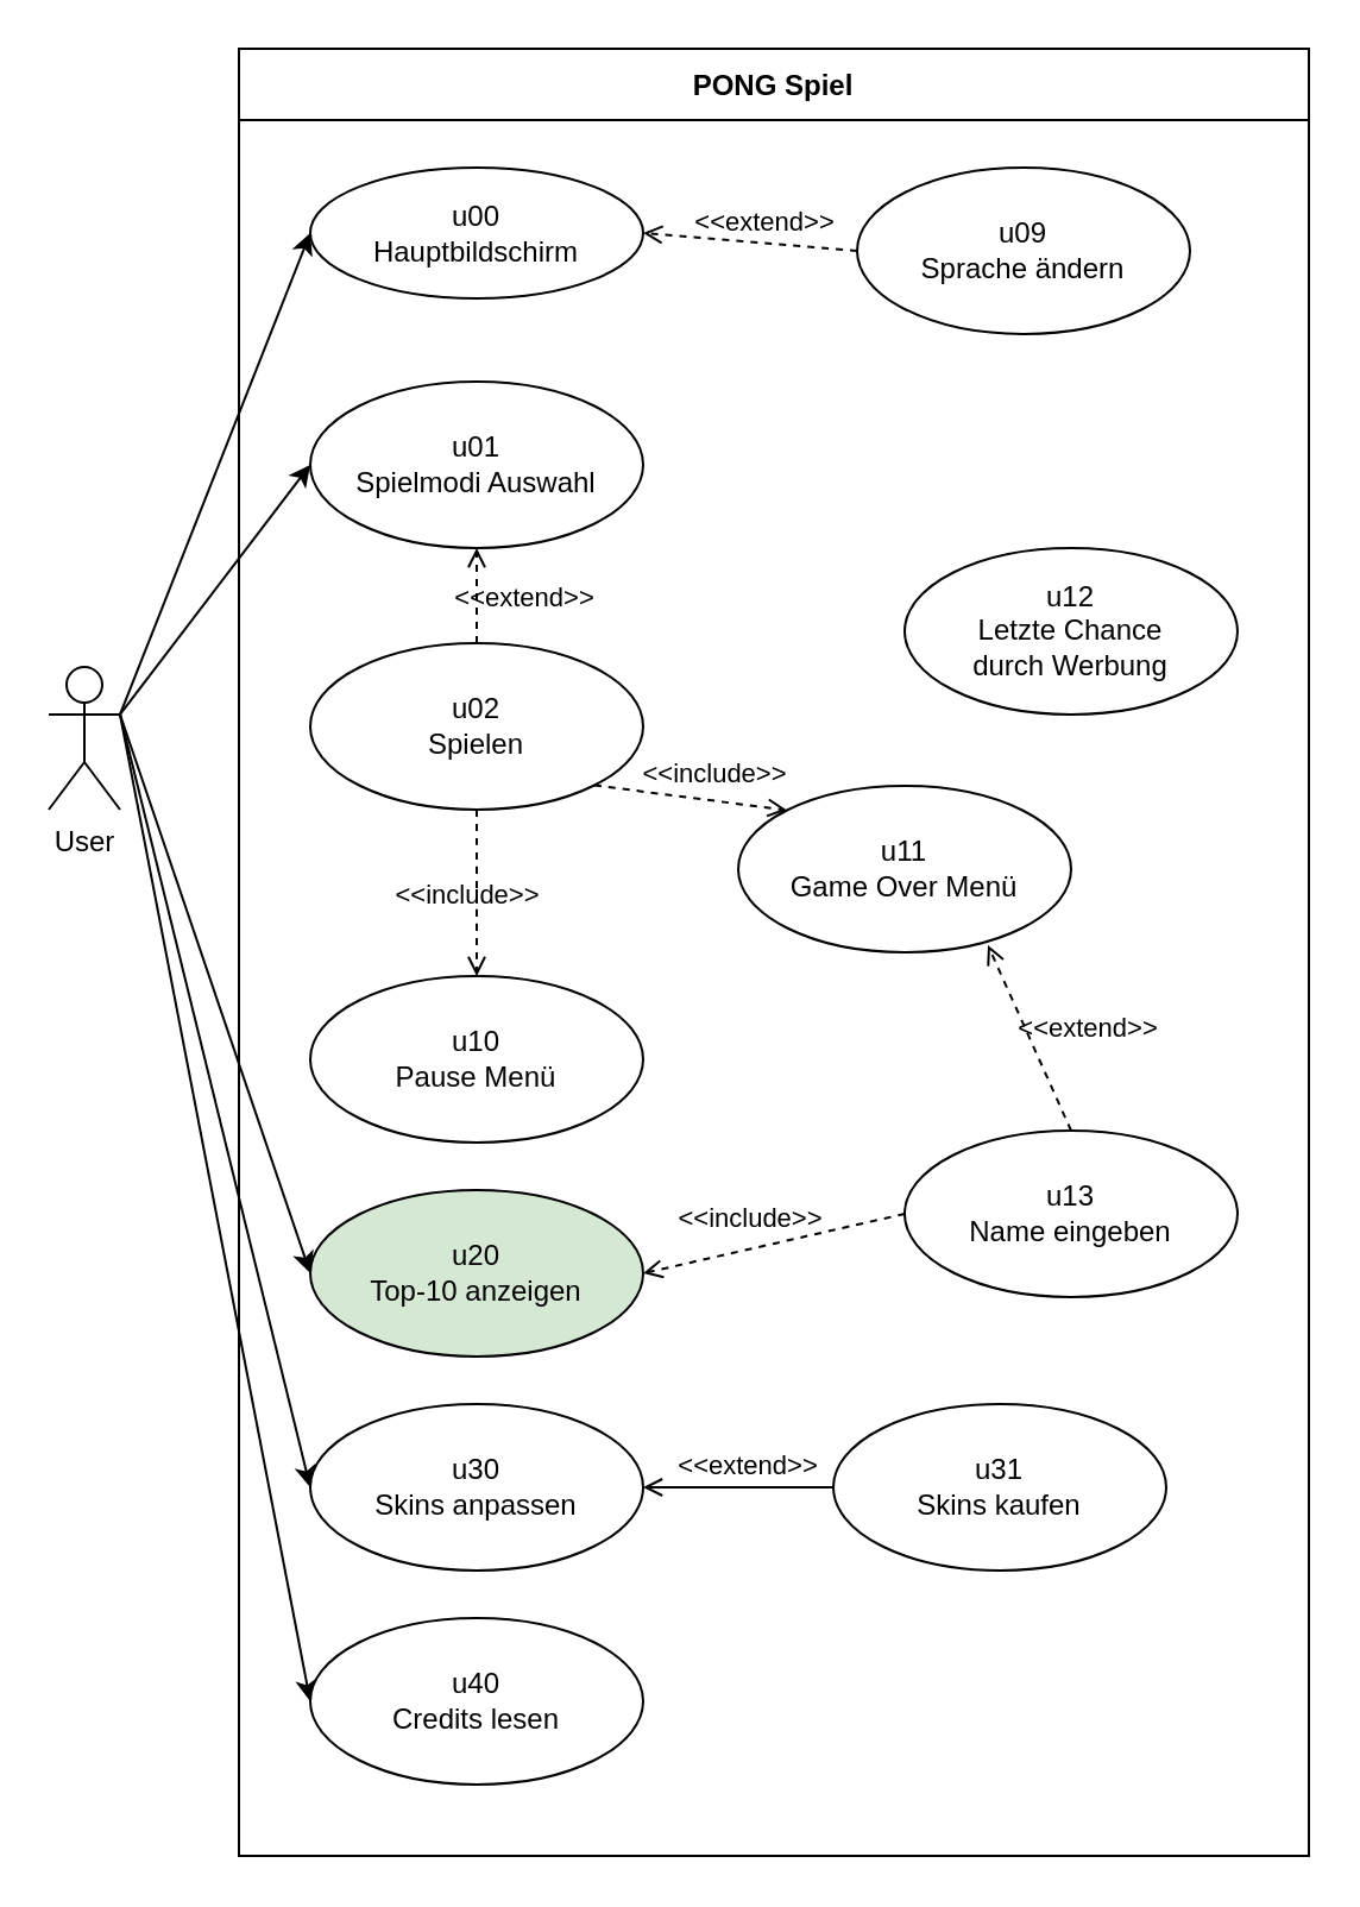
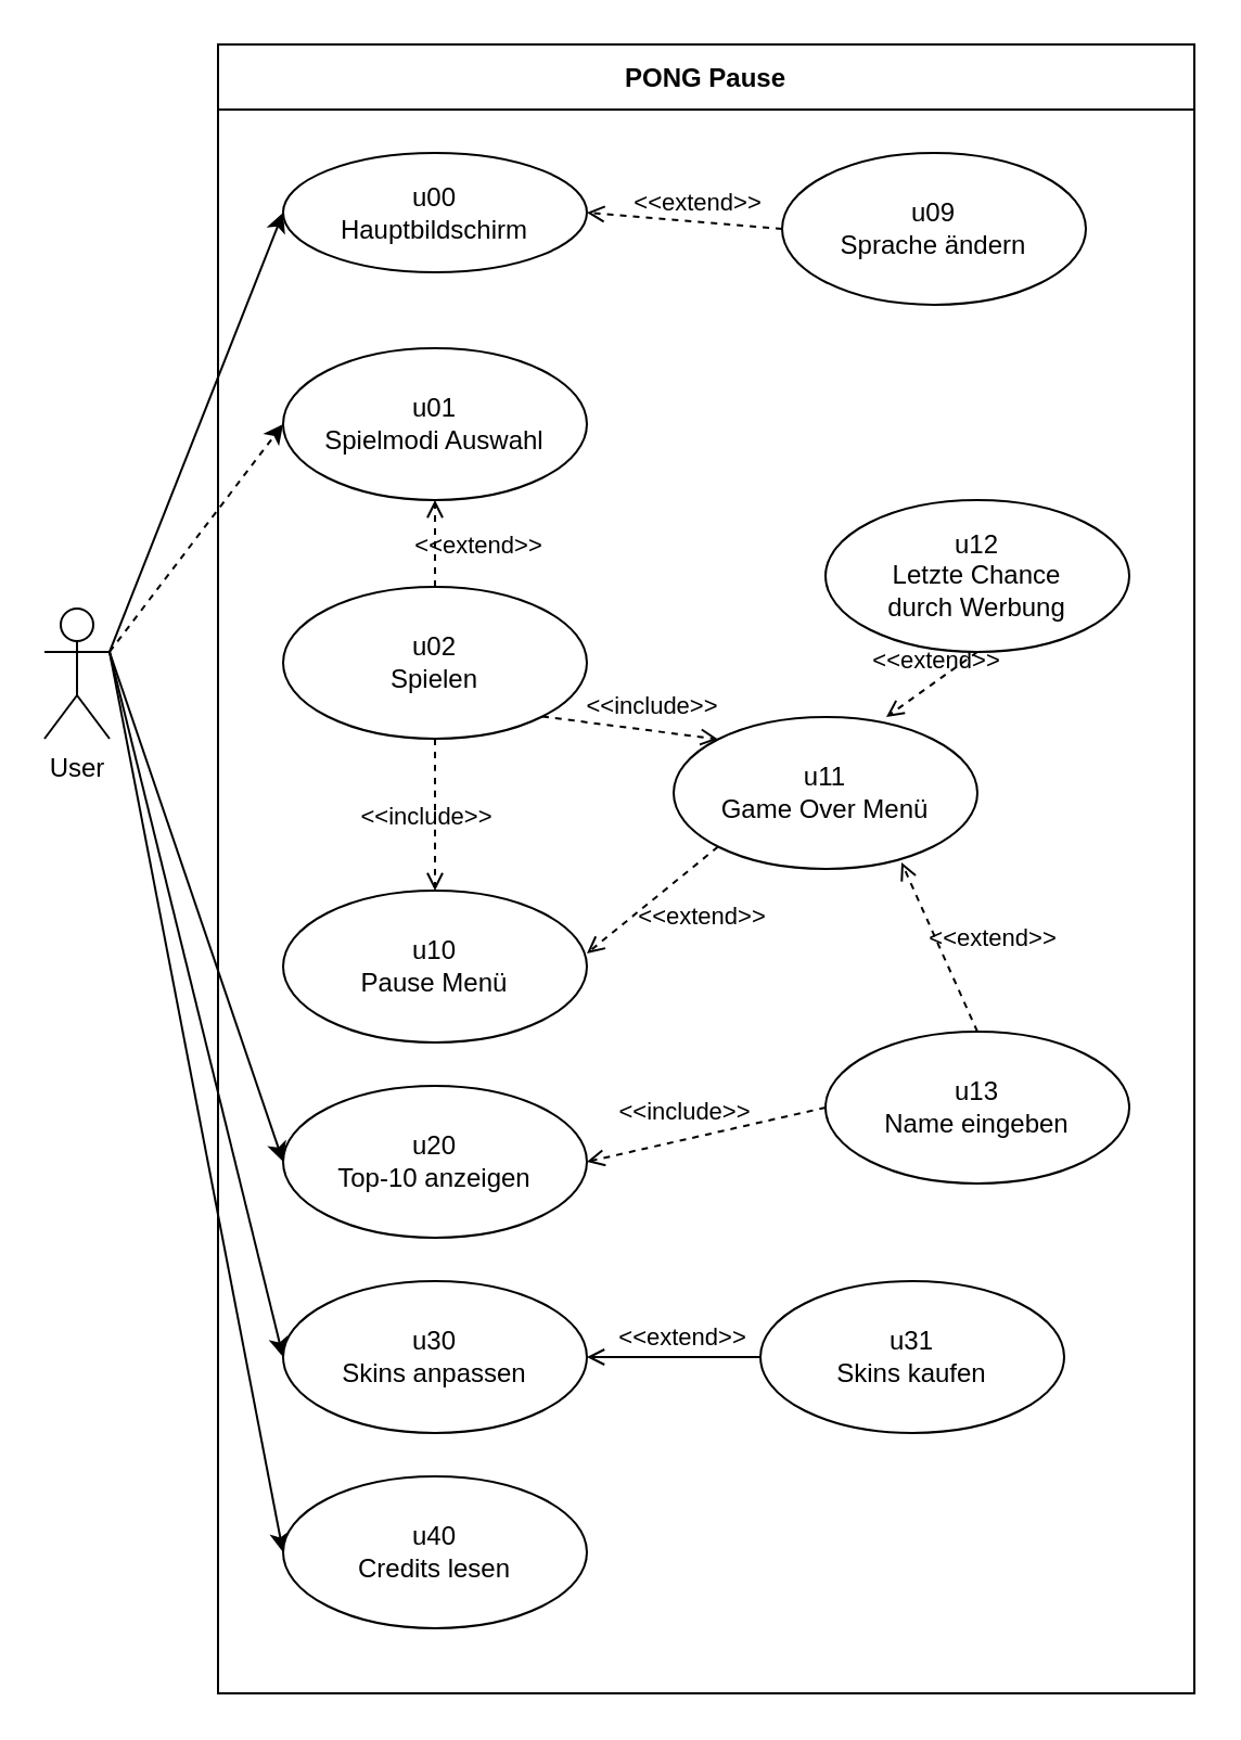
- <mxCell id="8" value="PONG Spiel" style="swimlane;startSize=30;" parent="1" vertex="1"><mxGeometry x="100" y="20" width="450" height="760" as="geometry" /></mxCell>
+ <mxCell id="8" value="PONG Pause" style="swimlane;startSize=30;" parent="1" vertex="1"><mxGeometry x="100" y="20" width="450" height="760" as="geometry" /></mxCell>
- <mxCell id="2" style="rounded=0;orthogonalLoop=1;jettySize=auto;html=1;exitX=1;exitY=0.333;exitDx=0;exitDy=0;exitPerimeter=0;entryX=0;entryY=0.5;entryDx=0;entryDy=0;" parent="1" source="7" target="10" edge="1"><mxGeometry relative="1" as="geometry"><mxPoint x="150" y="75" as="targetPoint" /></mxGeometry></mxCell>
+ <mxCell id="2" style="rounded=0;orthogonalLoop=1;jettySize=auto;html=1;exitX=1;exitY=0.333;exitDx=0;exitDy=0;exitPerimeter=0;entryX=0;entryY=0.5;entryDx=0;entryDy=0;dashed=1;" parent="1" source="7" target="10" edge="1"><mxGeometry relative="1" as="geometry"><mxPoint x="150" y="75" as="targetPoint" /></mxGeometry></mxCell>
+ <mxCell id="18" value="&amp;lt;&amp;lt;extend&amp;gt;&amp;gt;" style="html=1;verticalAlign=bottom;labelBackgroundColor=none;endArrow=open;endFill=0;dashed=1;rounded=0;exitX=0.5;exitY=1;exitDx=0;exitDy=0;entryX=0.7;entryY=0;entryDx=0;entryDy=0;entryPerimeter=0;" parent="8" source="9" target="23" edge="1"><mxGeometry x="-0.111" width="160" relative="1" as="geometry"><mxPoint x="250" y="445" as="sourcePoint" /><mxPoint x="188.61" y="376.943" as="targetPoint" /><mxPoint as="offset" /></mxGeometry></mxCell>
+ <mxCell id="25" value="&amp;lt;&amp;lt;extend&amp;gt;&amp;gt;" style="html=1;verticalAlign=bottom;labelBackgroundColor=none;endArrow=open;endFill=0;dashed=1;rounded=0;exitX=0;exitY=1;exitDx=0;exitDy=0;entryX=1;entryY=0.414;entryDx=0;entryDy=0;entryPerimeter=0;" parent="8" source="23" target="14" edge="1"><mxGeometry x="-0.189" y="27" width="160" relative="1" as="geometry"><mxPoint x="340" y="280" as="sourcePoint" /><mxPoint x="290" y="330" as="targetPoint" /><mxPoint as="offset" /></mxGeometry></mxCell>
- <mxCell id="11" value="u20&lt;br&gt;Top-10 anzeigen" style="ellipse;whiteSpace=wrap;html=1;fillColor=#d5e8d4;" parent="8" vertex="1"><mxGeometry x="30" y="480" width="140" height="70" as="geometry" /></mxCell>
+ <mxCell id="11" value="u20&lt;br&gt;Top-10 anzeigen" style="ellipse;whiteSpace=wrap;html=1;" parent="8" vertex="1"><mxGeometry x="30" y="480" width="140" height="70" as="geometry" /></mxCell>
